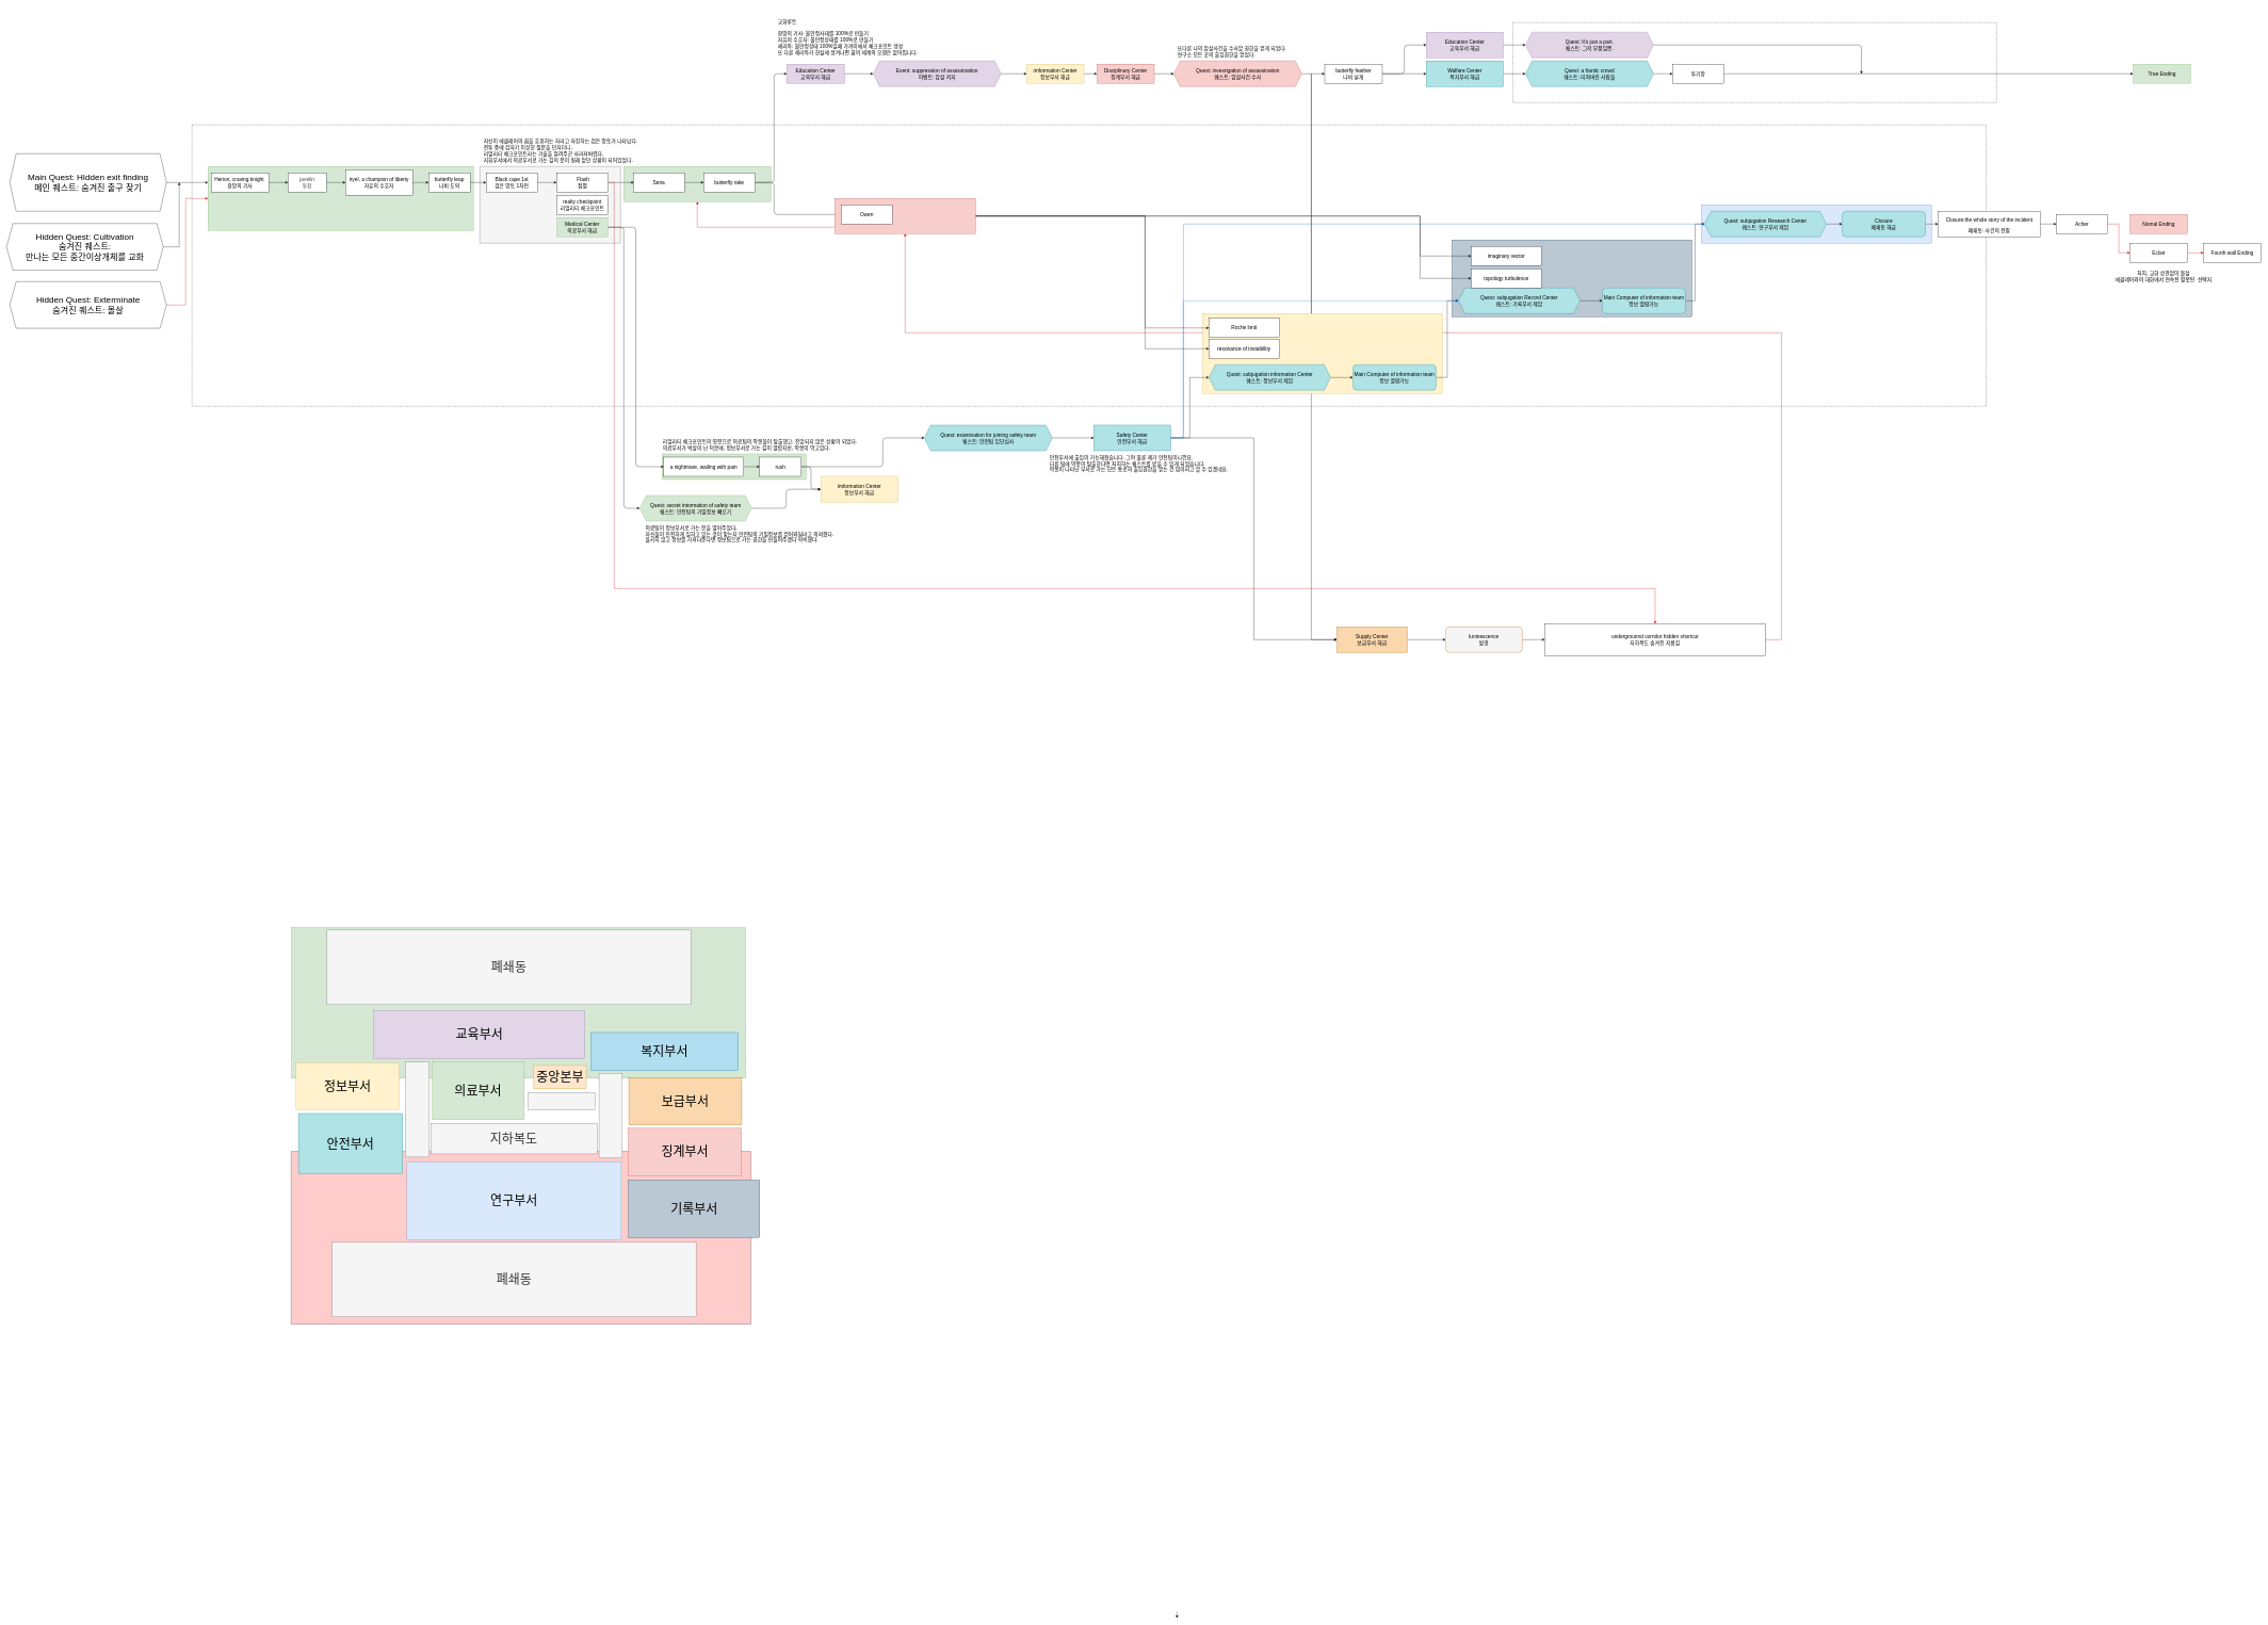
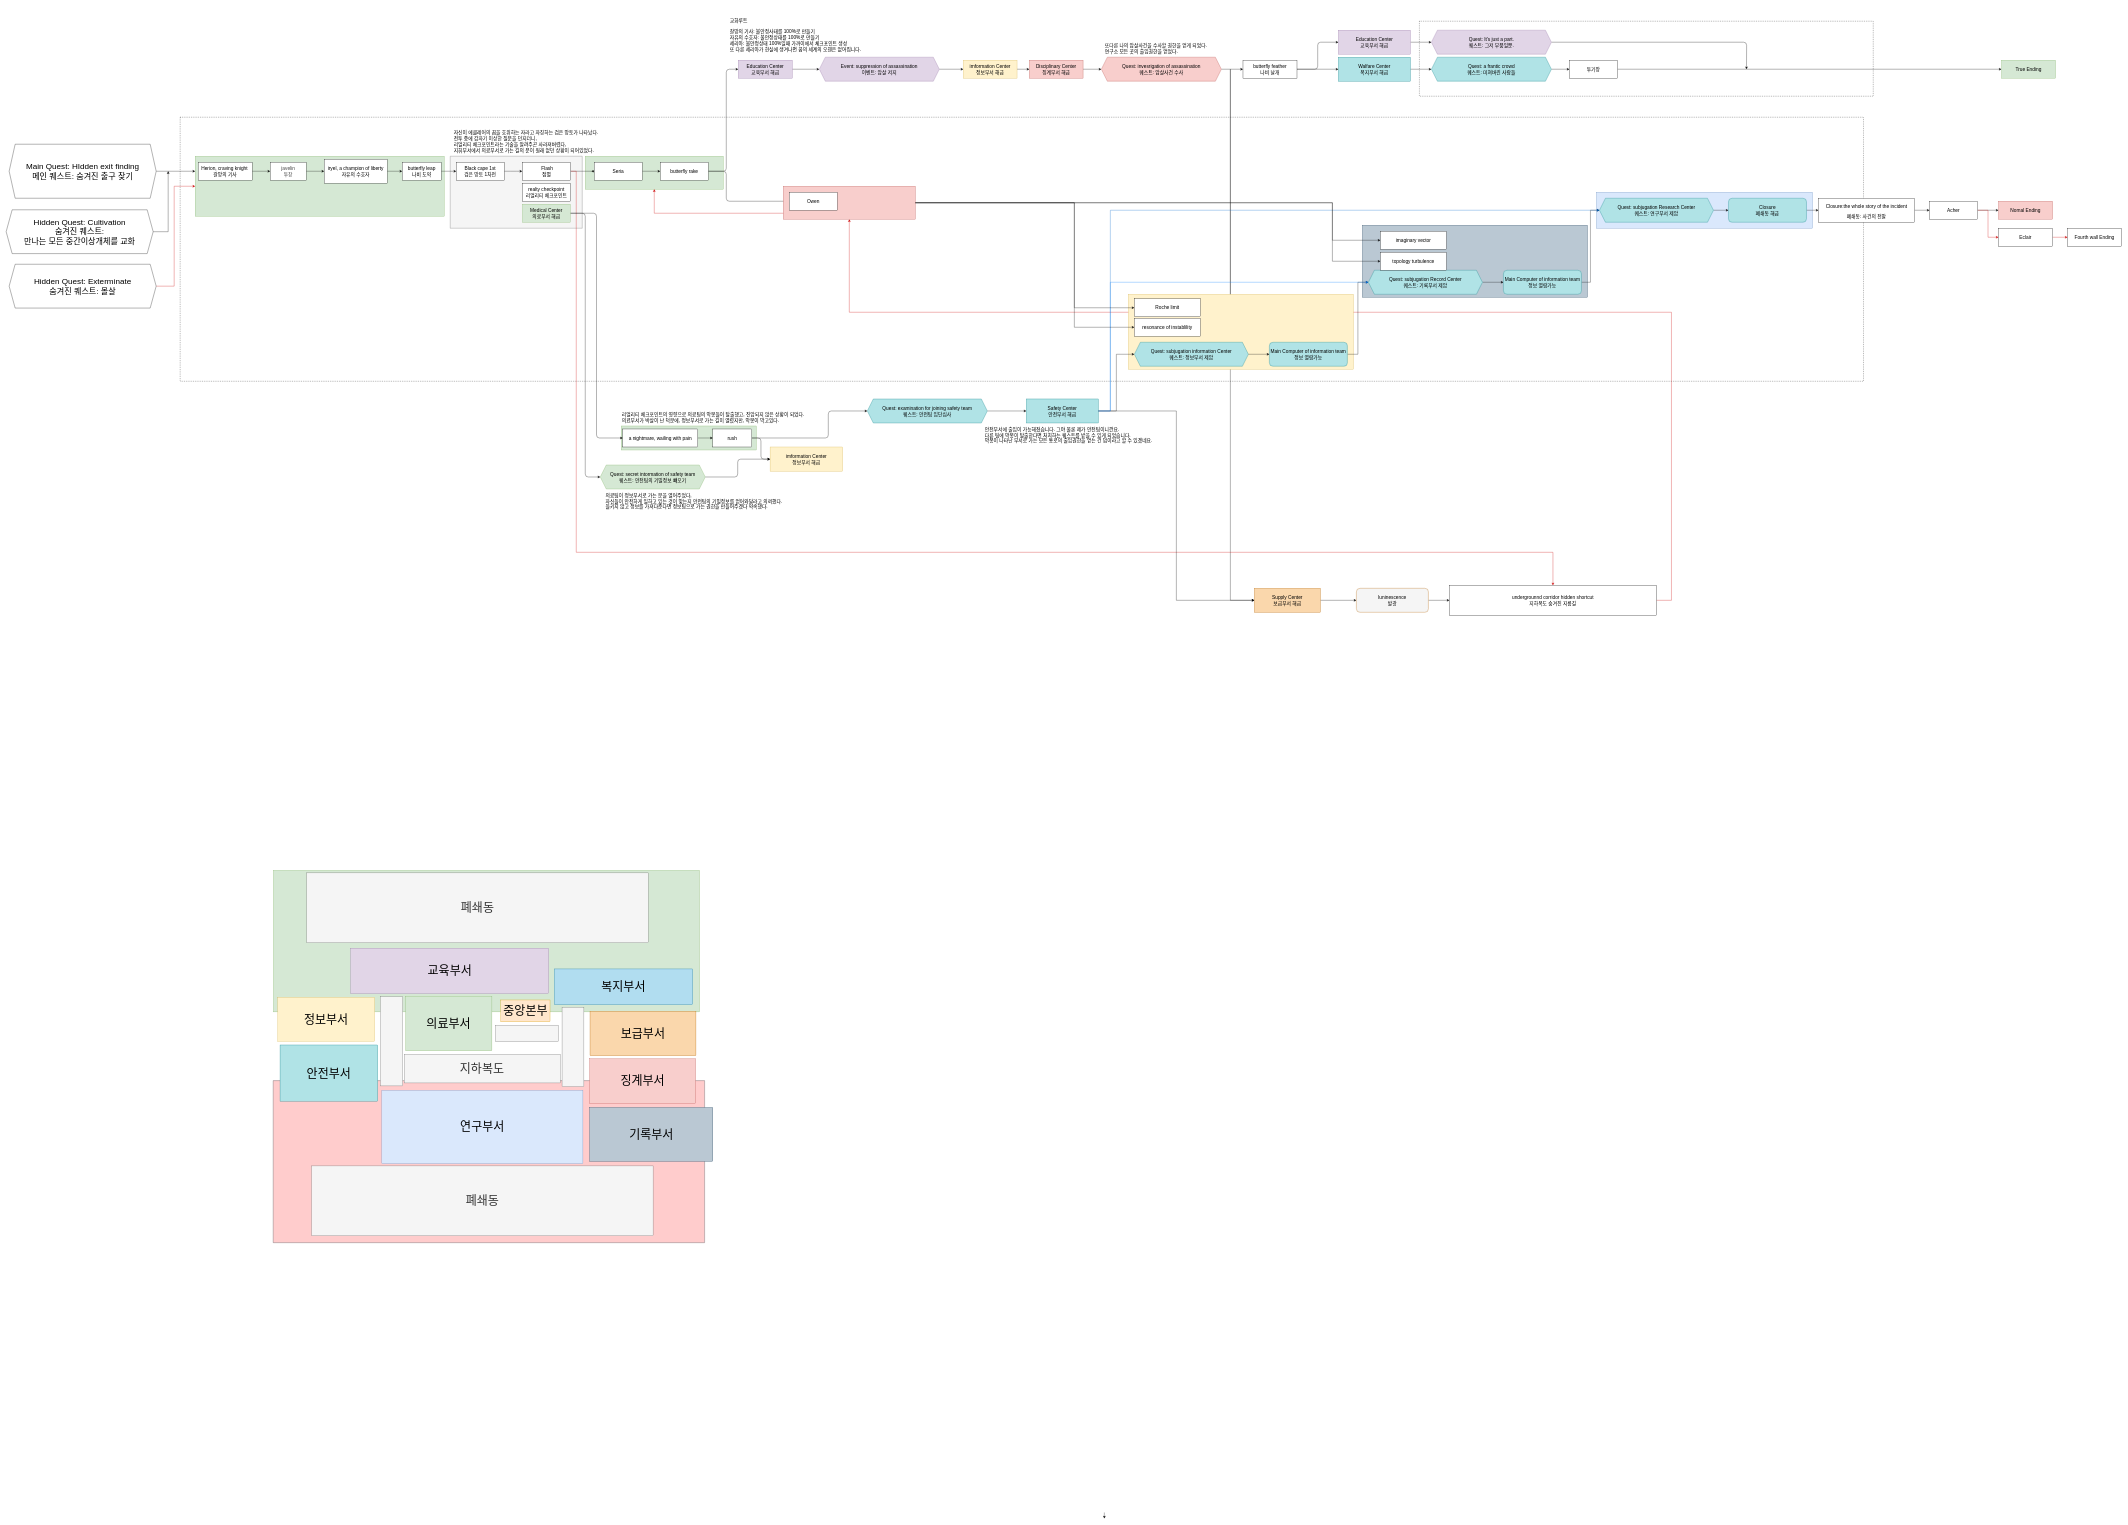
+ <mxCell id="33" style="edgeStyle=orthogonalEdgeStyle;rounded=0;orthogonalLoop=1;jettySize=auto;html=1;entryX=0.5;entryY=1;entryDx=0;entryDy=0;fontSize=16;fontColor=#000000;" edge="1" parent="1" source="35" target="80"><mxGeometry relative="1" as="geometry" /></mxCell>
- <mxCell id="90" value="처치, 교화 상관없이 몰살&lt;br&gt;에클레어와의 대화에서 연속된 잘못된&amp;nbsp; 선택지" style="text;html=1;strokeColor=none;fillColor=none;align=center;verticalAlign=middle;whiteSpace=wrap;rounded=0;labelBackgroundColor=none;fontSize=16;" vertex="1" parent="1"><mxGeometry x="6590" y="830" width="350" height="70" as="geometry" /></mxCell>
